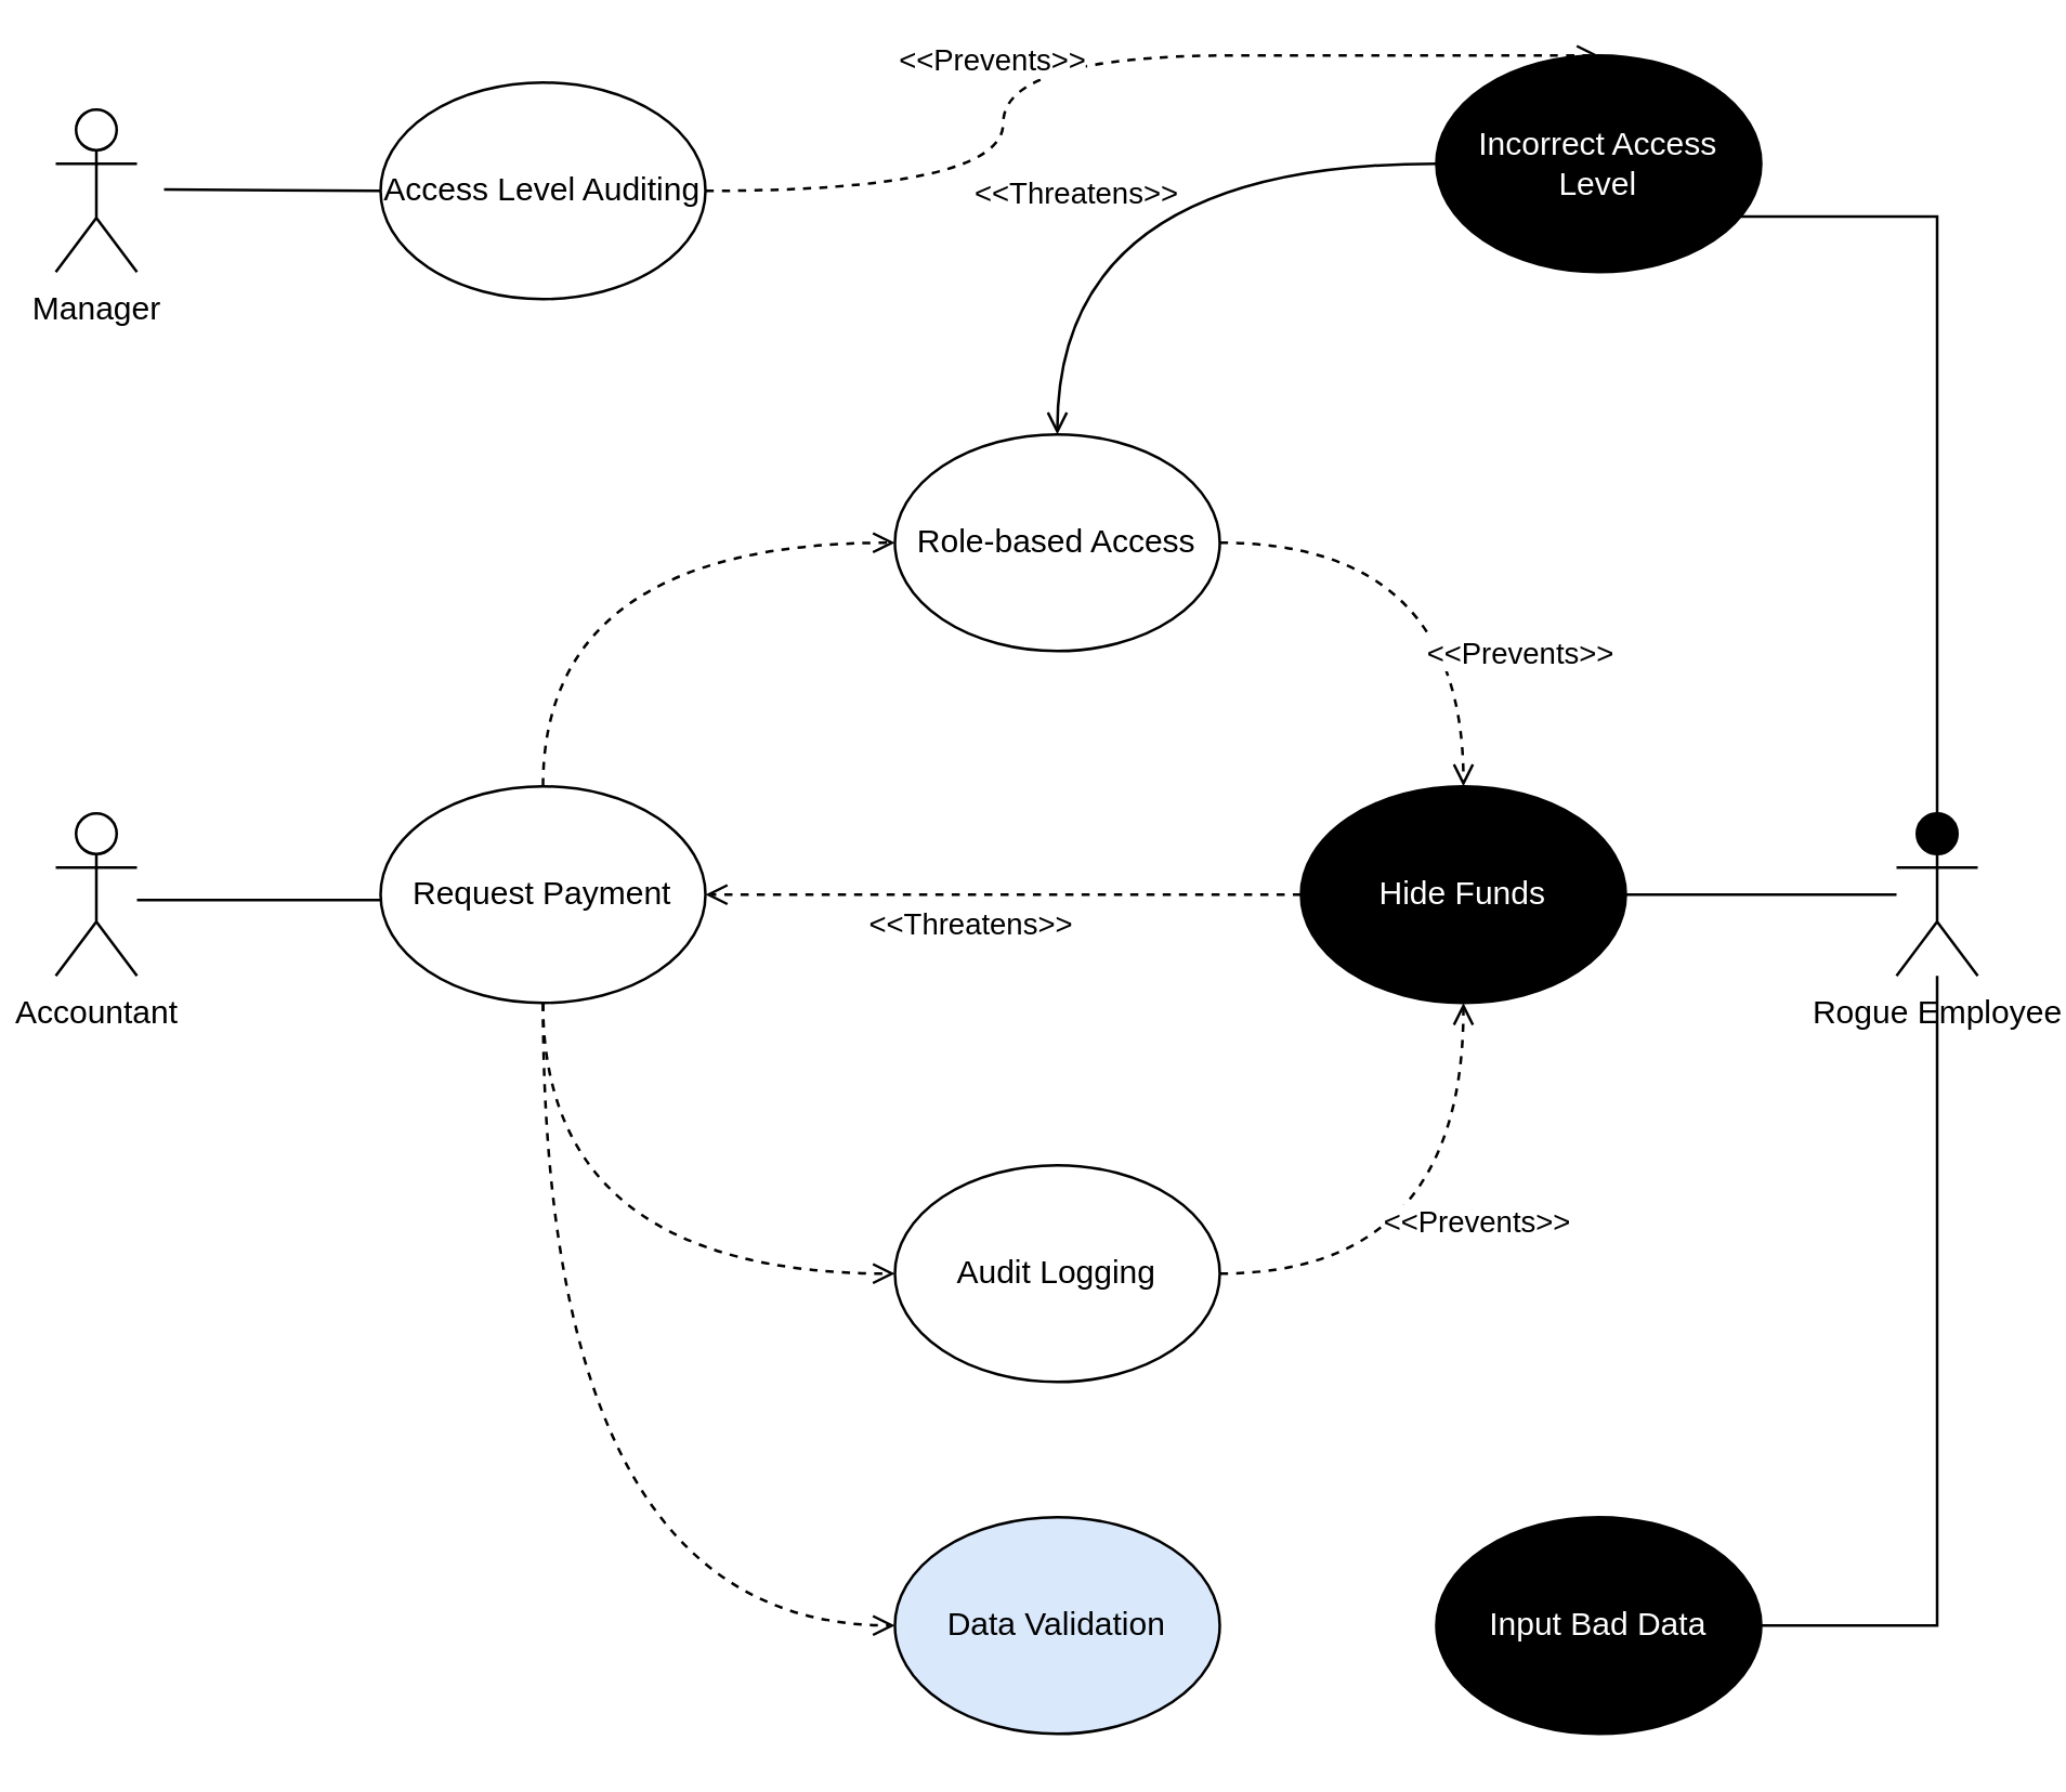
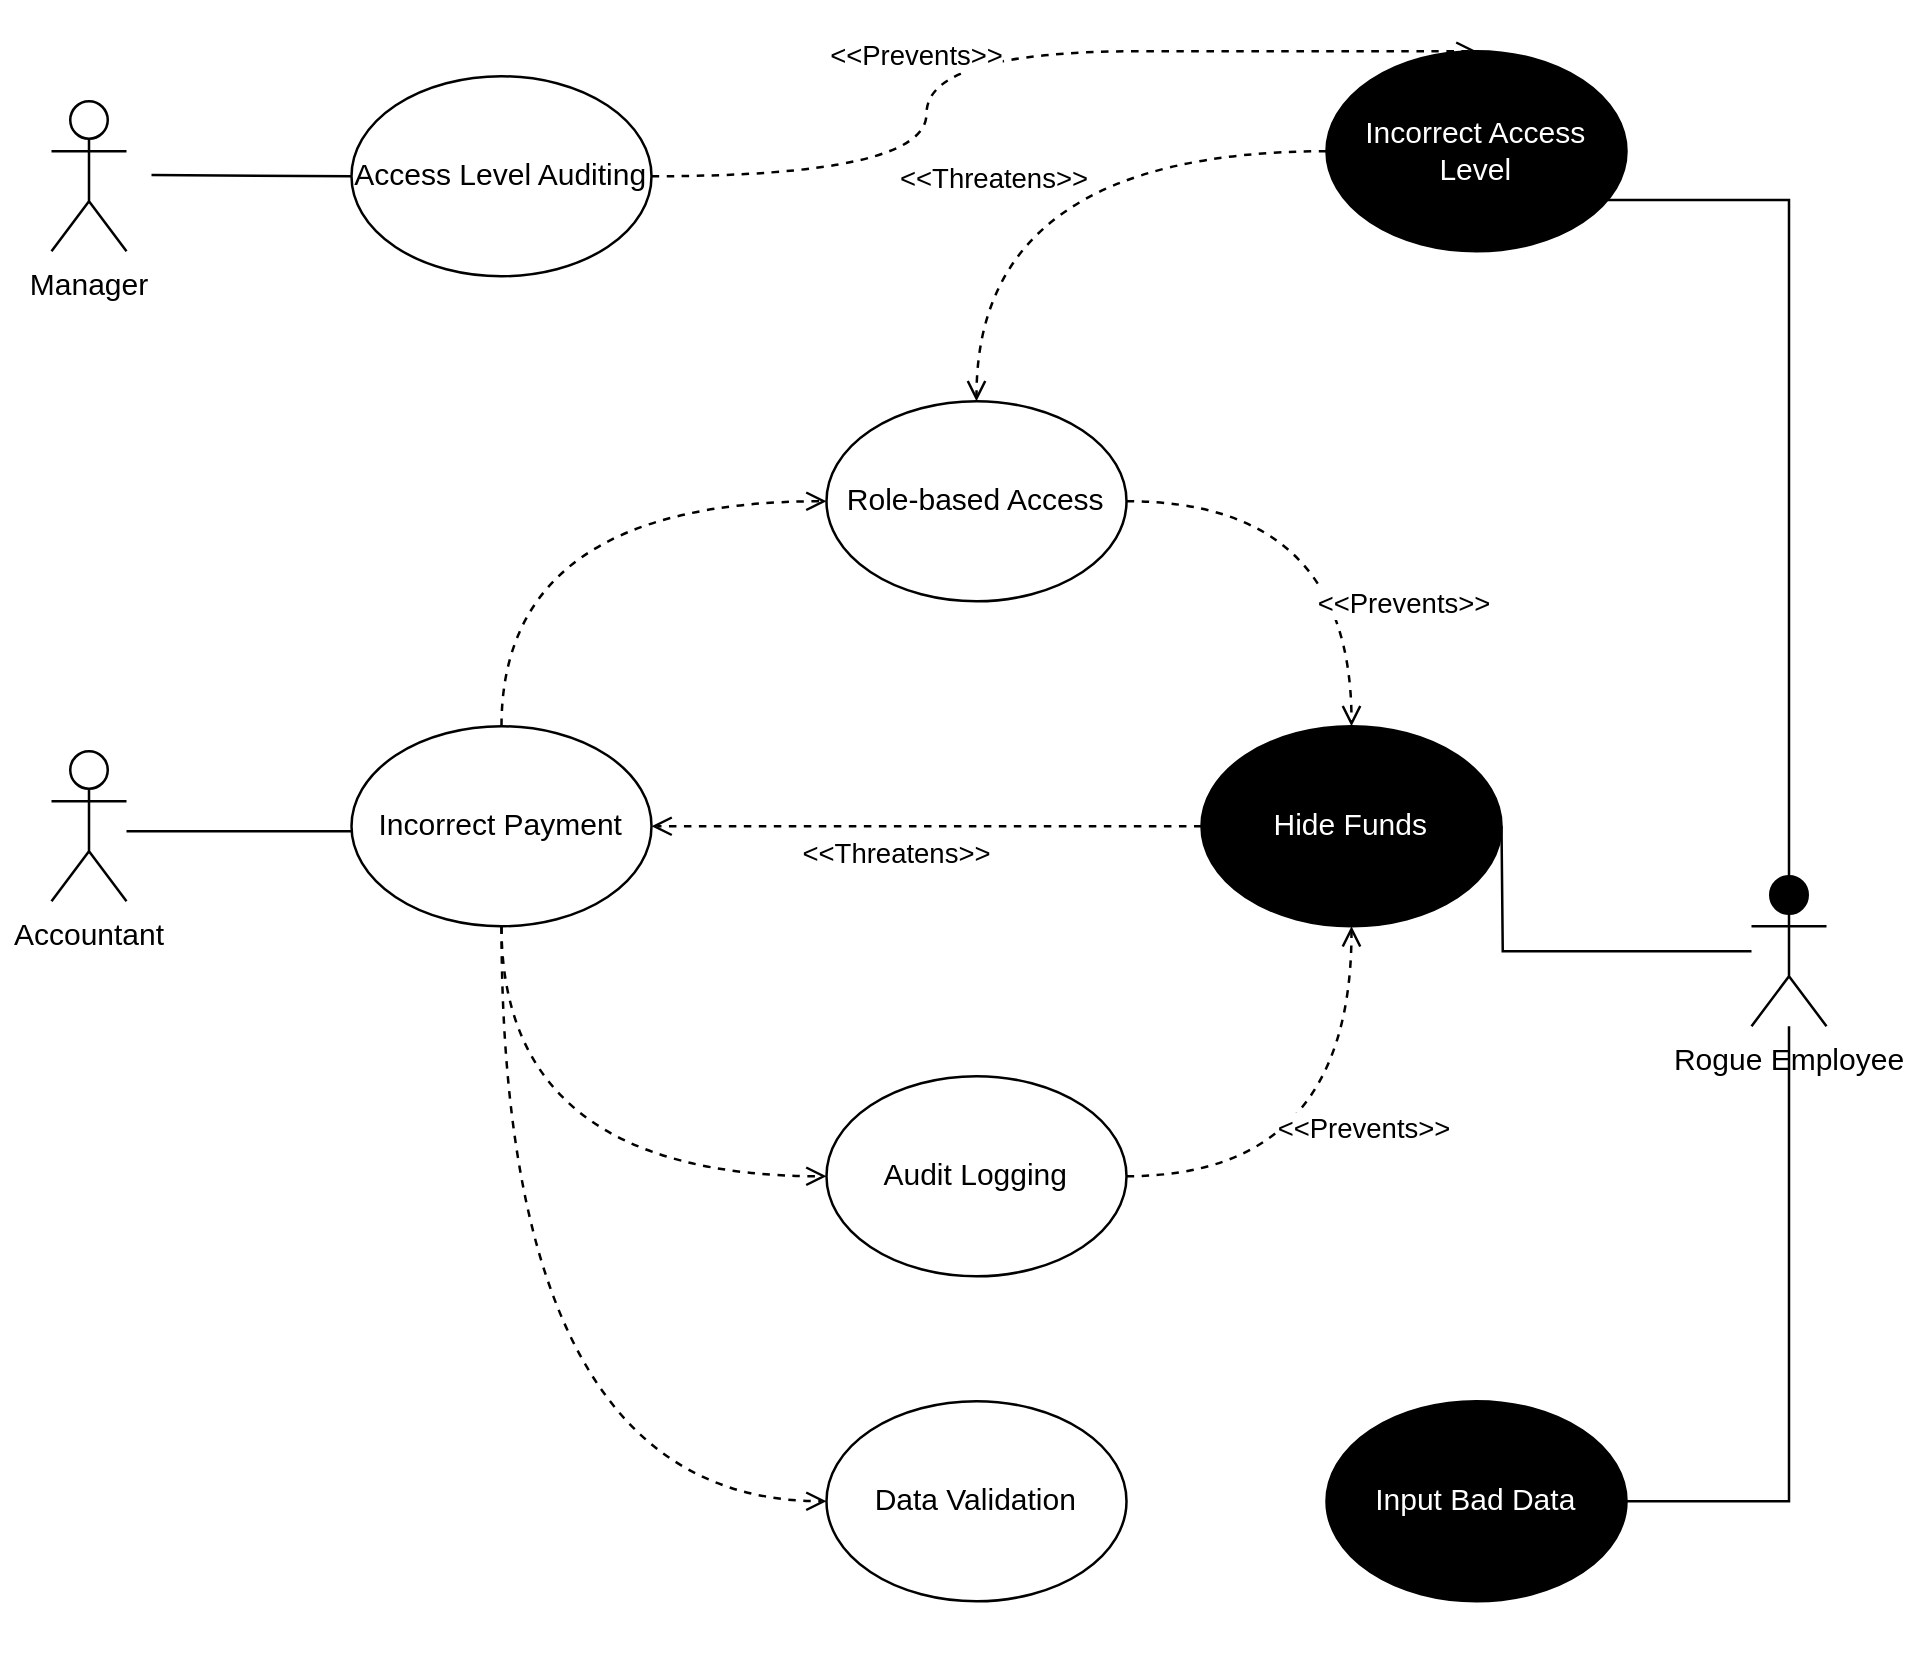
- <mxCell id="18" style="edgeStyle=orthogonalEdgeStyle;curved=1;rounded=0;orthogonalLoop=1;jettySize=auto;html=1;dashed=0;endArrow=open;endFill=0;strokeWidth=1;exitX=0;exitY=0.5;exitDx=0;exitDy=0;" edge="1" parent="1" source="16" target="8"><mxGeometry relative="1" as="geometry"><mxPoint x="260" y="79.5" as="targetPoint" /><mxPoint x="480" y="79.5" as="sourcePoint" /></mxGeometry></mxCell>
+ <mxCell id="18" style="edgeStyle=orthogonalEdgeStyle;curved=1;rounded=0;orthogonalLoop=1;jettySize=auto;html=1;dashed=1;endArrow=open;endFill=0;strokeWidth=1;exitX=0;exitY=0.5;exitDx=0;exitDy=0;" edge="1" parent="1" source="16" target="8"><mxGeometry relative="1" as="geometry"><mxPoint x="260" y="79.5" as="targetPoint" /><mxPoint x="480" y="79.5" as="sourcePoint" /></mxGeometry></mxCell>
- <mxCell id="5" value="Request Payment" style="ellipse;whiteSpace=wrap;html=1;fillColor=#FFFFFF;" parent="1" vertex="1"><mxGeometry x="140" y="290" width="120" height="80" as="geometry" /></mxCell>
+ <mxCell id="5" value="Incorrect Payment" style="ellipse;whiteSpace=wrap;html=1;fillColor=#FFFFFF;" parent="1" vertex="1"><mxGeometry x="140" y="290" width="120" height="80" as="geometry" /></mxCell>
- <mxCell id="10" value="Rogue Employee" style="shape=umlActor;verticalLabelPosition=bottom;verticalAlign=top;html=1;outlineConnect=0;fillColor=#000000;" parent="1" vertex="1"><mxGeometry x="700" y="300" width="30" height="60" as="geometry" /></mxCell>
+ <mxCell id="10" value="Rogue Employee" style="shape=umlActor;verticalLabelPosition=bottom;verticalAlign=top;html=1;outlineConnect=0;fillColor=#000000;" parent="1" vertex="1"><mxGeometry x="700" y="350" width="30" height="60" as="geometry" /></mxCell>
- <mxCell id="29" value="Data Validation" style="ellipse;whiteSpace=wrap;html=1;fillColor=#dae8fc;" vertex="1" parent="1"><mxGeometry x="330" y="560" width="120" height="80" as="geometry" /></mxCell>
+ <mxCell id="29" value="Data Validation" style="ellipse;whiteSpace=wrap;html=1;fillColor=#FFFFFF;" vertex="1" parent="1"><mxGeometry x="330" y="560" width="120" height="80" as="geometry" /></mxCell>
